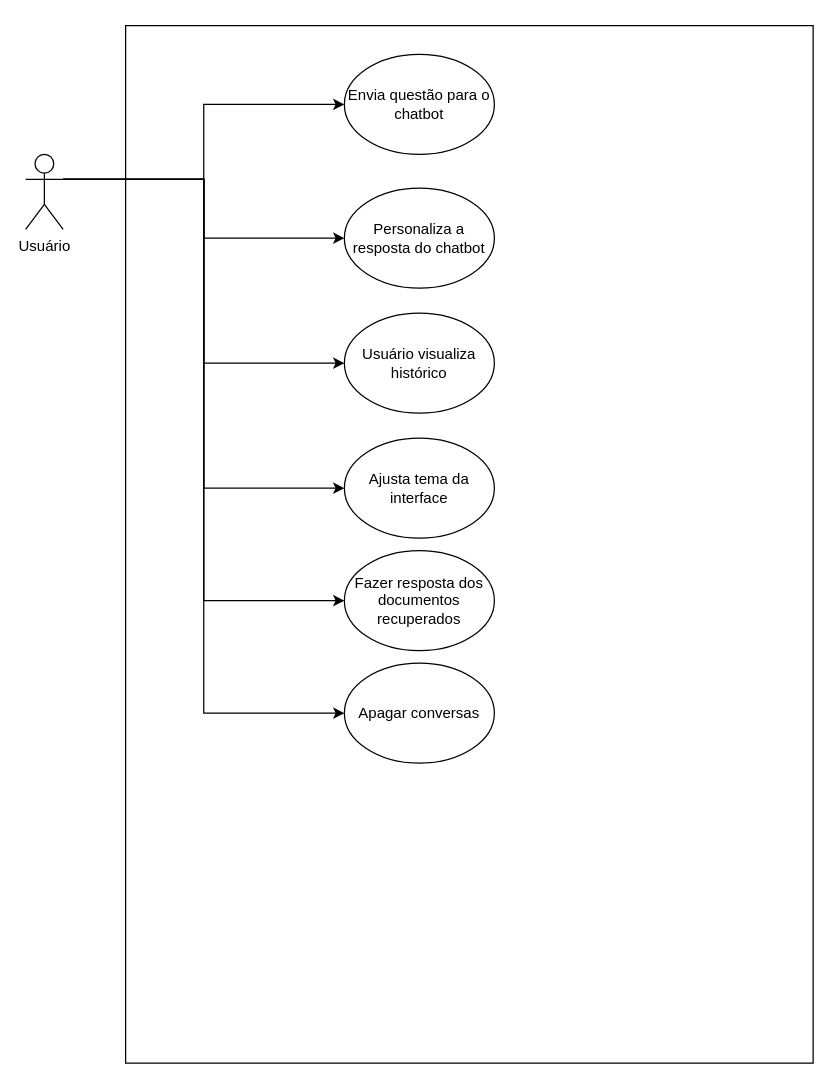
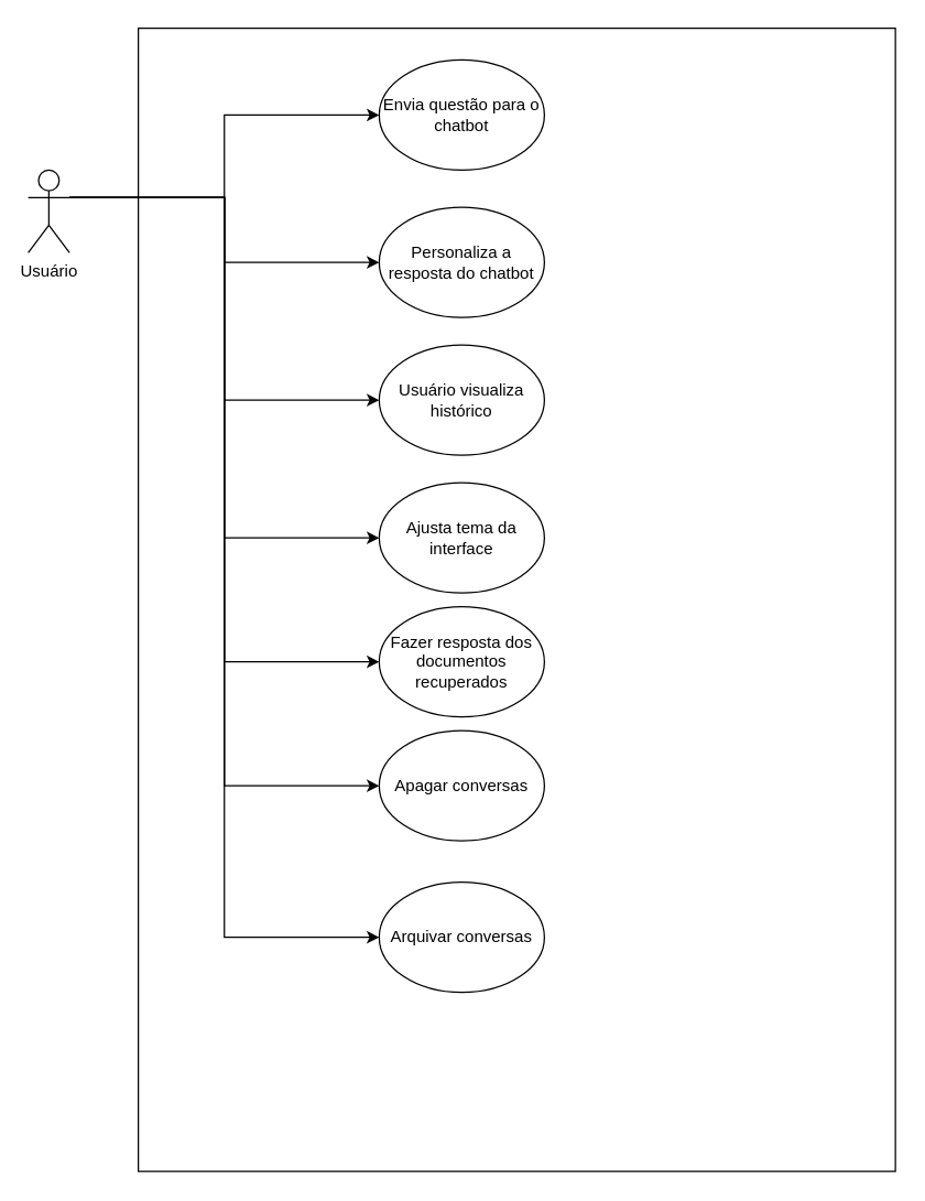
+ <mxCell id="17" style="edgeStyle=orthogonalEdgeStyle;rounded=0;orthogonalLoop=1;jettySize=auto;html=1;exitX=1;exitY=0.333;exitDx=0;exitDy=0;exitPerimeter=0;entryX=0;entryY=0.5;entryDx=0;entryDy=0;" edge="1" parent="1" source="2" target="14"><mxGeometry relative="1" as="geometry" /></mxCell>
+ <mxCell id="14" value="Arquivar conversas" style="ellipse;whiteSpace=wrap;html=1;" vertex="1" parent="1"><mxGeometry x="275" y="640" width="120" height="80" as="geometry" /></mxCell>
